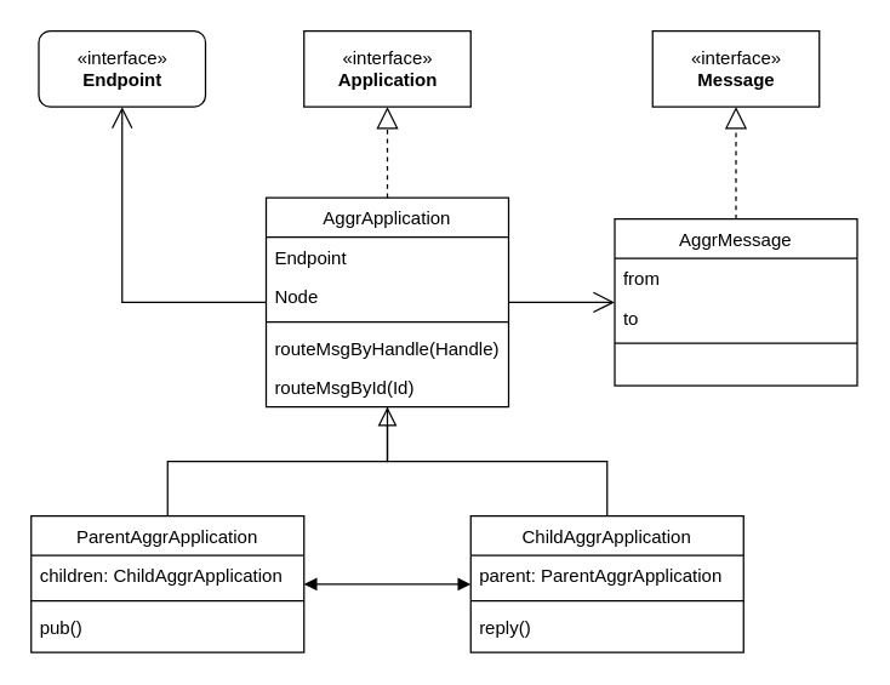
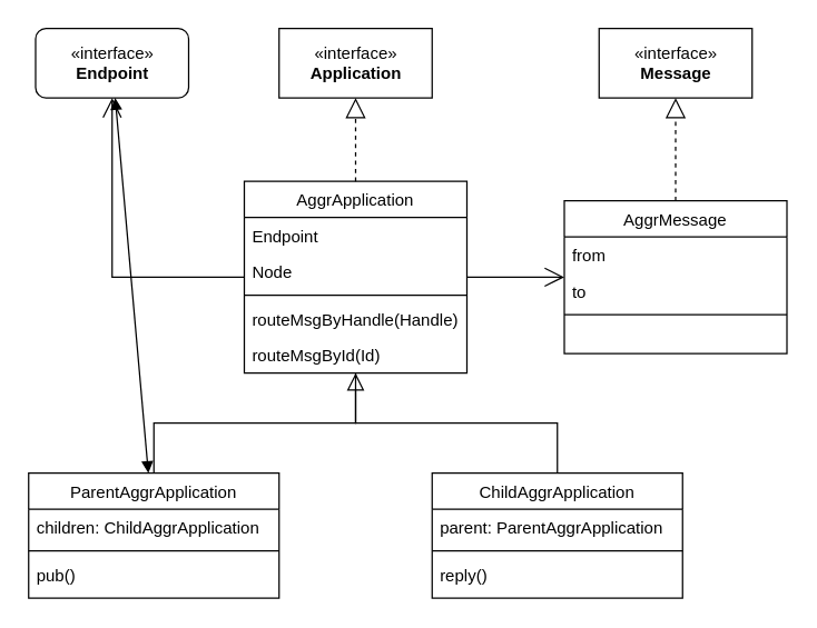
- <mxCell id="29" value="" style="endArrow=block;startArrow=block;endFill=1;startFill=1;html=1;rounded=0;" edge="1" parent="1" source="21" target="25"><mxGeometry width="160" relative="1" as="geometry"><mxPoint x="-165" y="400" as="sourcePoint" /><mxPoint x="-5" y="400" as="targetPoint" /></mxGeometry></mxCell>
+ <mxCell id="29" value="" style="endArrow=block;startArrow=block;endFill=1;startFill=1;html=1;rounded=0;" edge="1" parent="1" source="21" target="11"><mxGeometry width="160" relative="1" as="geometry"><mxPoint x="-165" y="400" as="sourcePoint" /><mxPoint x="-5" y="400" as="targetPoint" /></mxGeometry></mxCell>
